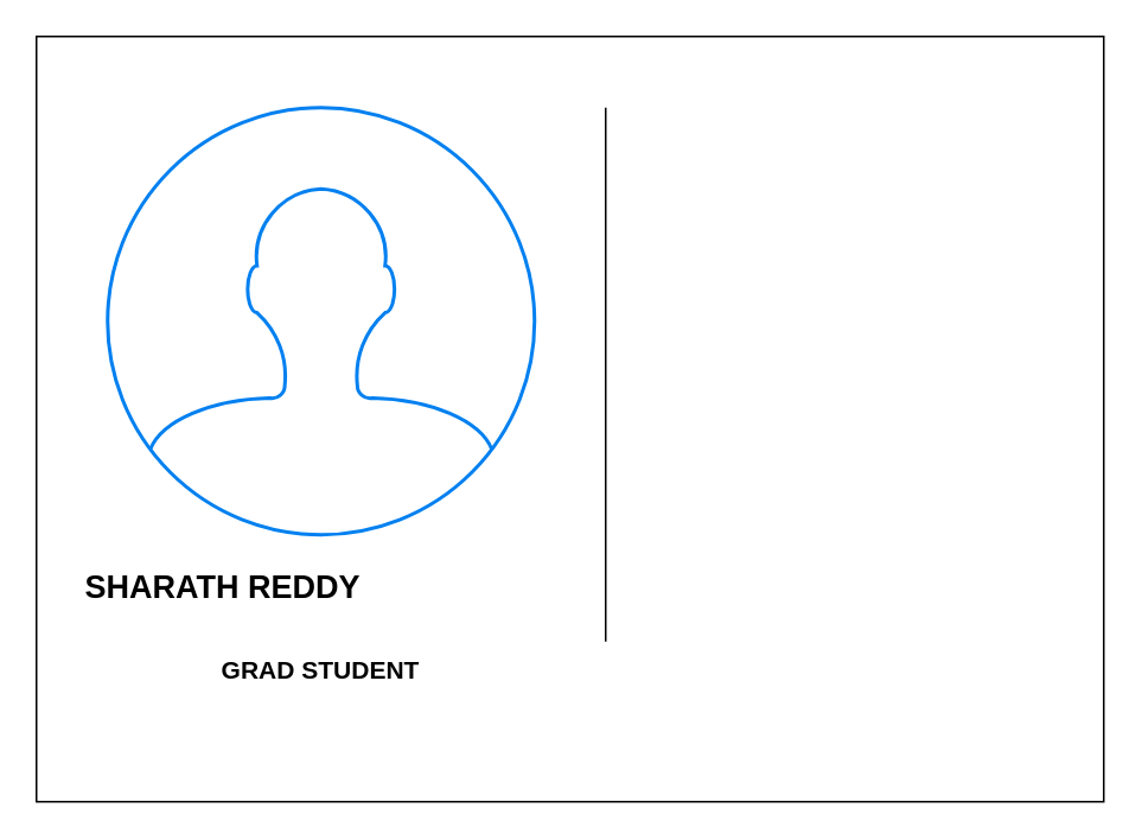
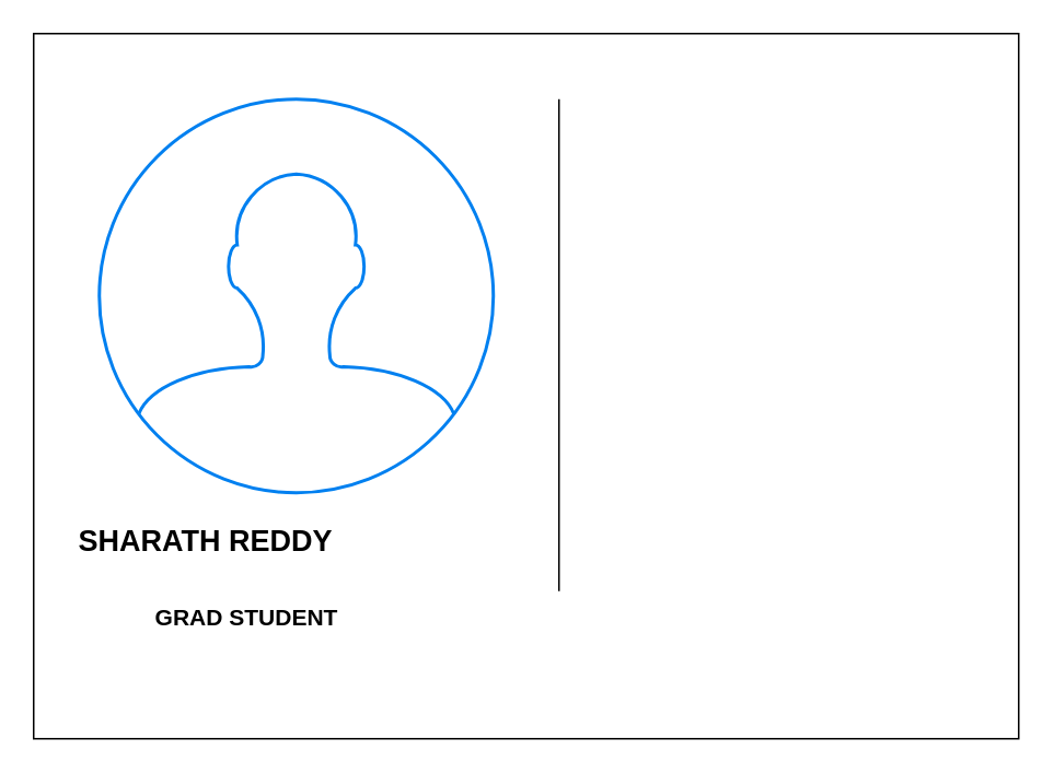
- <mxCell id="6" value="&lt;b style=&quot;&quot;&gt;&lt;font style=&quot;font-size: 14px;&quot;&gt;GRAD STUDENT&lt;/font&gt;&lt;/b&gt;" style="text;html=1;align=center;verticalAlign=middle;whiteSpace=wrap;rounded=0;fontSize=16;" vertex="1" parent="1"><mxGeometry x="80" y="360" width="200" height="30" as="geometry" /></mxCell>
+ <mxCell id="6" value="&lt;b style=&quot;&quot;&gt;&lt;font style=&quot;font-size: 14px;&quot;&gt;GRAD STUDENT&lt;/font&gt;&lt;/b&gt;" style="text;html=1;align=center;verticalAlign=middle;whiteSpace=wrap;rounded=0;fontSize=16;" vertex="1" parent="1"><mxGeometry x="50" y="360" width="200" height="30" as="geometry" /></mxCell>
